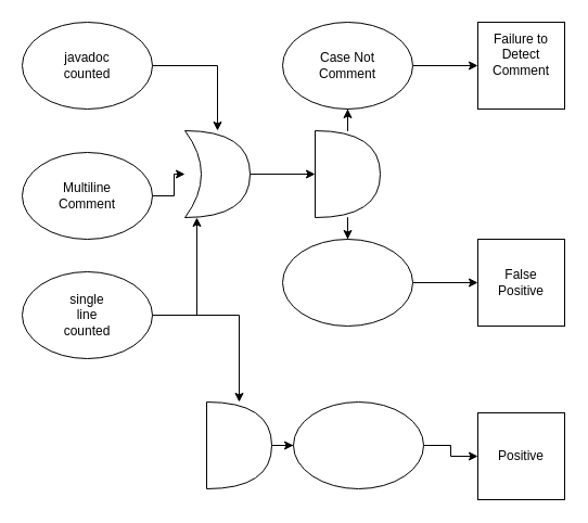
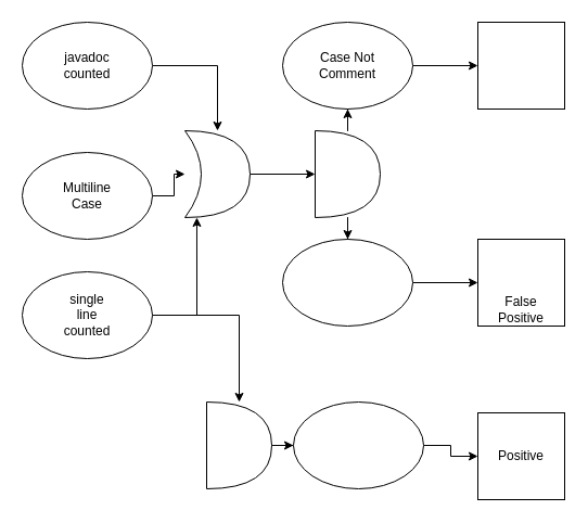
- <mxCell id="3" value="Failure to Detect Comment" style="text;html=1;strokeColor=none;fillColor=none;align=center;verticalAlign=middle;whiteSpace=wrap;rounded=0;" vertex="1" parent="1"><mxGeometry x="460" y="40" width="40" height="20" as="geometry" /></mxCell>
- <mxCell id="25" value="Multiline Comment" style="text;html=1;strokeColor=none;fillColor=none;align=center;verticalAlign=middle;whiteSpace=wrap;rounded=0;" vertex="1" parent="1"><mxGeometry x="60" y="170" width="40" height="20" as="geometry" /></mxCell>
+ <mxCell id="25" value="Multiline Case" style="text;html=1;strokeColor=none;fillColor=none;align=center;verticalAlign=middle;whiteSpace=wrap;rounded=0;" vertex="1" parent="1"><mxGeometry x="60" y="170" width="40" height="20" as="geometry" /></mxCell>
- <mxCell id="5" value="False Positive " style="text;html=1;strokeColor=none;fillColor=none;align=center;verticalAlign=middle;whiteSpace=wrap;rounded=0;" vertex="1" parent="1"><mxGeometry x="460" y="250" width="40" height="20" as="geometry" /></mxCell>
+ <mxCell id="5" value="False Positive " style="text;html=1;strokeColor=none;fillColor=none;align=center;verticalAlign=middle;whiteSpace=wrap;rounded=0;" vertex="1" parent="1"><mxGeometry x="460" y="275" width="40" height="20" as="geometry" /></mxCell>
